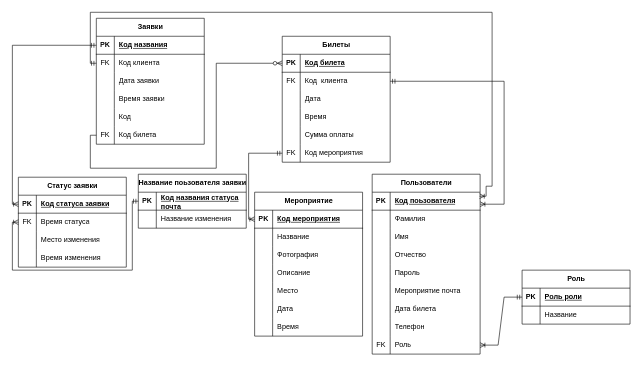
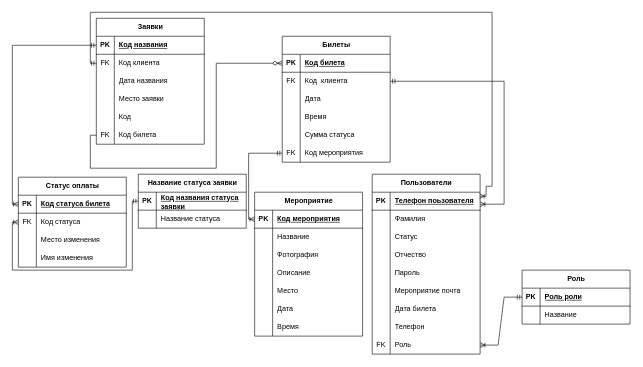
- <mxCell id="61" value="Дата заявки" style="shape=partialRectangle;connectable=0;fillColor=none;top=0;left=0;bottom=0;right=0;align=left;spacingLeft=6;overflow=hidden;whiteSpace=wrap;html=1;" parent="59" vertex="1"><mxGeometry x="30" width="150" height="30" as="geometry"><mxRectangle width="150" height="30" as="alternateBounds" /></mxGeometry></mxCell>
+ <mxCell id="61" value="Дата названия" style="shape=partialRectangle;connectable=0;fillColor=none;top=0;left=0;bottom=0;right=0;align=left;spacingLeft=6;overflow=hidden;whiteSpace=wrap;html=1;" parent="59" vertex="1"><mxGeometry x="30" width="150" height="30" as="geometry"><mxRectangle width="150" height="30" as="alternateBounds" /></mxGeometry></mxCell>
- <mxCell id="64" value="Время заявки" style="shape=partialRectangle;connectable=0;fillColor=none;top=0;left=0;bottom=0;right=0;align=left;spacingLeft=6;overflow=hidden;whiteSpace=wrap;html=1;" parent="62" vertex="1"><mxGeometry x="30" width="150" height="30" as="geometry"><mxRectangle width="150" height="30" as="alternateBounds" /></mxGeometry></mxCell>
+ <mxCell id="64" value="Место заявки" style="shape=partialRectangle;connectable=0;fillColor=none;top=0;left=0;bottom=0;right=0;align=left;spacingLeft=6;overflow=hidden;whiteSpace=wrap;html=1;" parent="62" vertex="1"><mxGeometry x="30" width="150" height="30" as="geometry"><mxRectangle width="150" height="30" as="alternateBounds" /></mxGeometry></mxCell>
- <mxCell id="94" value="Сумма оплаты" style="shape=partialRectangle;connectable=0;fillColor=none;top=0;left=0;bottom=0;right=0;align=left;spacingLeft=6;overflow=hidden;whiteSpace=wrap;html=1;" parent="92" vertex="1"><mxGeometry x="30" width="150" height="30" as="geometry"><mxRectangle width="150" height="30" as="alternateBounds" /></mxGeometry></mxCell>
+ <mxCell id="94" value="Сумма статуса" style="shape=partialRectangle;connectable=0;fillColor=none;top=0;left=0;bottom=0;right=0;align=left;spacingLeft=6;overflow=hidden;whiteSpace=wrap;html=1;" parent="92" vertex="1"><mxGeometry x="30" width="150" height="30" as="geometry"><mxRectangle width="150" height="30" as="alternateBounds" /></mxGeometry></mxCell>
- <mxCell id="114" value="Название поьзователя заявки" style="shape=table;startSize=30;container=1;collapsible=1;childLayout=tableLayout;fixedRows=1;rowLines=0;fontStyle=1;align=center;resizeLast=1;html=1;" parent="1" vertex="1"><mxGeometry x="230" y="290" width="180" height="90" as="geometry" /></mxCell>
+ <mxCell id="114" value="Название статуса заявки" style="shape=table;startSize=30;container=1;collapsible=1;childLayout=tableLayout;fixedRows=1;rowLines=0;fontStyle=1;align=center;resizeLast=1;html=1;" parent="1" vertex="1"><mxGeometry x="230" y="290" width="180" height="90" as="geometry" /></mxCell>
- <mxCell id="100" value="Статус заявки" style="shape=table;startSize=30;container=1;collapsible=1;childLayout=tableLayout;fixedRows=1;rowLines=0;fontStyle=1;align=center;resizeLast=1;html=1;" parent="1" vertex="1"><mxGeometry x="30" y="295" width="180" height="150" as="geometry" /></mxCell>
+ <mxCell id="100" value="Статус оплаты" style="shape=table;startSize=30;container=1;collapsible=1;childLayout=tableLayout;fixedRows=1;rowLines=0;fontStyle=1;align=center;resizeLast=1;html=1;" parent="1" vertex="1"><mxGeometry x="30" y="295" width="180" height="150" as="geometry" /></mxCell>
- <mxCell id="117" value="Код названия статуса почта" style="shape=partialRectangle;connectable=0;fillColor=none;top=0;left=0;bottom=0;right=0;align=left;spacingLeft=6;fontStyle=5;overflow=hidden;whiteSpace=wrap;html=1;" parent="115" vertex="1"><mxGeometry x="30" width="150" height="30" as="geometry"><mxRectangle width="150" height="30" as="alternateBounds" /></mxGeometry></mxCell>
+ <mxCell id="117" value="Код названия статуса заявки" style="shape=partialRectangle;connectable=0;fillColor=none;top=0;left=0;bottom=0;right=0;align=left;spacingLeft=6;fontStyle=5;overflow=hidden;whiteSpace=wrap;html=1;" parent="115" vertex="1"><mxGeometry x="30" width="150" height="30" as="geometry"><mxRectangle width="150" height="30" as="alternateBounds" /></mxGeometry></mxCell>
- <mxCell id="27" value="Код поьзователя" style="shape=partialRectangle;connectable=0;fillColor=none;top=0;left=0;bottom=0;right=0;align=left;spacingLeft=6;fontStyle=5;overflow=hidden;whiteSpace=wrap;html=1;" parent="25" vertex="1"><mxGeometry x="30" width="150" height="30" as="geometry"><mxRectangle width="150" height="30" as="alternateBounds" /></mxGeometry></mxCell>
+ <mxCell id="27" value="Телефон поьзователя" style="shape=partialRectangle;connectable=0;fillColor=none;top=0;left=0;bottom=0;right=0;align=left;spacingLeft=6;fontStyle=5;overflow=hidden;whiteSpace=wrap;html=1;" parent="25" vertex="1"><mxGeometry x="30" width="150" height="30" as="geometry"><mxRectangle width="150" height="30" as="alternateBounds" /></mxGeometry></mxCell>
- <mxCell id="103" value="Код статуса заявки" style="shape=partialRectangle;connectable=0;fillColor=none;top=0;left=0;bottom=0;right=0;align=left;spacingLeft=6;fontStyle=5;overflow=hidden;whiteSpace=wrap;html=1;" parent="101" vertex="1"><mxGeometry x="30" width="150" height="30" as="geometry"><mxRectangle width="150" height="30" as="alternateBounds" /></mxGeometry></mxCell>
+ <mxCell id="103" value="Код статуса билета" style="shape=partialRectangle;connectable=0;fillColor=none;top=0;left=0;bottom=0;right=0;align=left;spacingLeft=6;fontStyle=5;overflow=hidden;whiteSpace=wrap;html=1;" parent="101" vertex="1"><mxGeometry x="30" width="150" height="30" as="geometry"><mxRectangle width="150" height="30" as="alternateBounds" /></mxGeometry></mxCell>
- <mxCell id="120" value="Название изменения" style="shape=partialRectangle;connectable=0;fillColor=none;top=0;left=0;bottom=0;right=0;align=left;spacingLeft=6;overflow=hidden;whiteSpace=wrap;html=1;" parent="118" vertex="1"><mxGeometry x="30" width="150" height="30" as="geometry"><mxRectangle width="150" height="30" as="alternateBounds" /></mxGeometry></mxCell>
+ <mxCell id="120" value="Название статуса" style="shape=partialRectangle;connectable=0;fillColor=none;top=0;left=0;bottom=0;right=0;align=left;spacingLeft=6;overflow=hidden;whiteSpace=wrap;html=1;" parent="118" vertex="1"><mxGeometry x="30" width="150" height="30" as="geometry"><mxRectangle width="150" height="30" as="alternateBounds" /></mxGeometry></mxCell>
- <mxCell id="106" value="Время статуса" style="shape=partialRectangle;connectable=0;fillColor=none;top=0;left=0;bottom=0;right=0;align=left;spacingLeft=6;overflow=hidden;whiteSpace=wrap;html=1;" parent="104" vertex="1"><mxGeometry x="30" width="150" height="30" as="geometry"><mxRectangle width="150" height="30" as="alternateBounds" /></mxGeometry></mxCell>
+ <mxCell id="106" value="Код статуса" style="shape=partialRectangle;connectable=0;fillColor=none;top=0;left=0;bottom=0;right=0;align=left;spacingLeft=6;overflow=hidden;whiteSpace=wrap;html=1;" parent="104" vertex="1"><mxGeometry x="30" width="150" height="30" as="geometry"><mxRectangle width="150" height="30" as="alternateBounds" /></mxGeometry></mxCell>
- <mxCell id="33" value="Имя" style="shape=partialRectangle;connectable=0;fillColor=none;top=0;left=0;bottom=0;right=0;align=left;spacingLeft=6;overflow=hidden;whiteSpace=wrap;html=1;" parent="31" vertex="1"><mxGeometry x="30" width="150" height="30" as="geometry"><mxRectangle width="150" height="30" as="alternateBounds" /></mxGeometry></mxCell>
+ <mxCell id="33" value="Статус" style="shape=partialRectangle;connectable=0;fillColor=none;top=0;left=0;bottom=0;right=0;align=left;spacingLeft=6;overflow=hidden;whiteSpace=wrap;html=1;" parent="31" vertex="1"><mxGeometry x="30" width="150" height="30" as="geometry"><mxRectangle width="150" height="30" as="alternateBounds" /></mxGeometry></mxCell>
- <mxCell id="112" value="Время изменения" style="shape=partialRectangle;connectable=0;fillColor=none;top=0;left=0;bottom=0;right=0;align=left;spacingLeft=6;overflow=hidden;whiteSpace=wrap;html=1;" parent="110" vertex="1"><mxGeometry x="30" width="150" height="30" as="geometry"><mxRectangle width="150" height="30" as="alternateBounds" /></mxGeometry></mxCell>
+ <mxCell id="112" value="Имя изменения" style="shape=partialRectangle;connectable=0;fillColor=none;top=0;left=0;bottom=0;right=0;align=left;spacingLeft=6;overflow=hidden;whiteSpace=wrap;html=1;" parent="110" vertex="1"><mxGeometry x="30" width="150" height="30" as="geometry"><mxRectangle width="150" height="30" as="alternateBounds" /></mxGeometry></mxCell>
